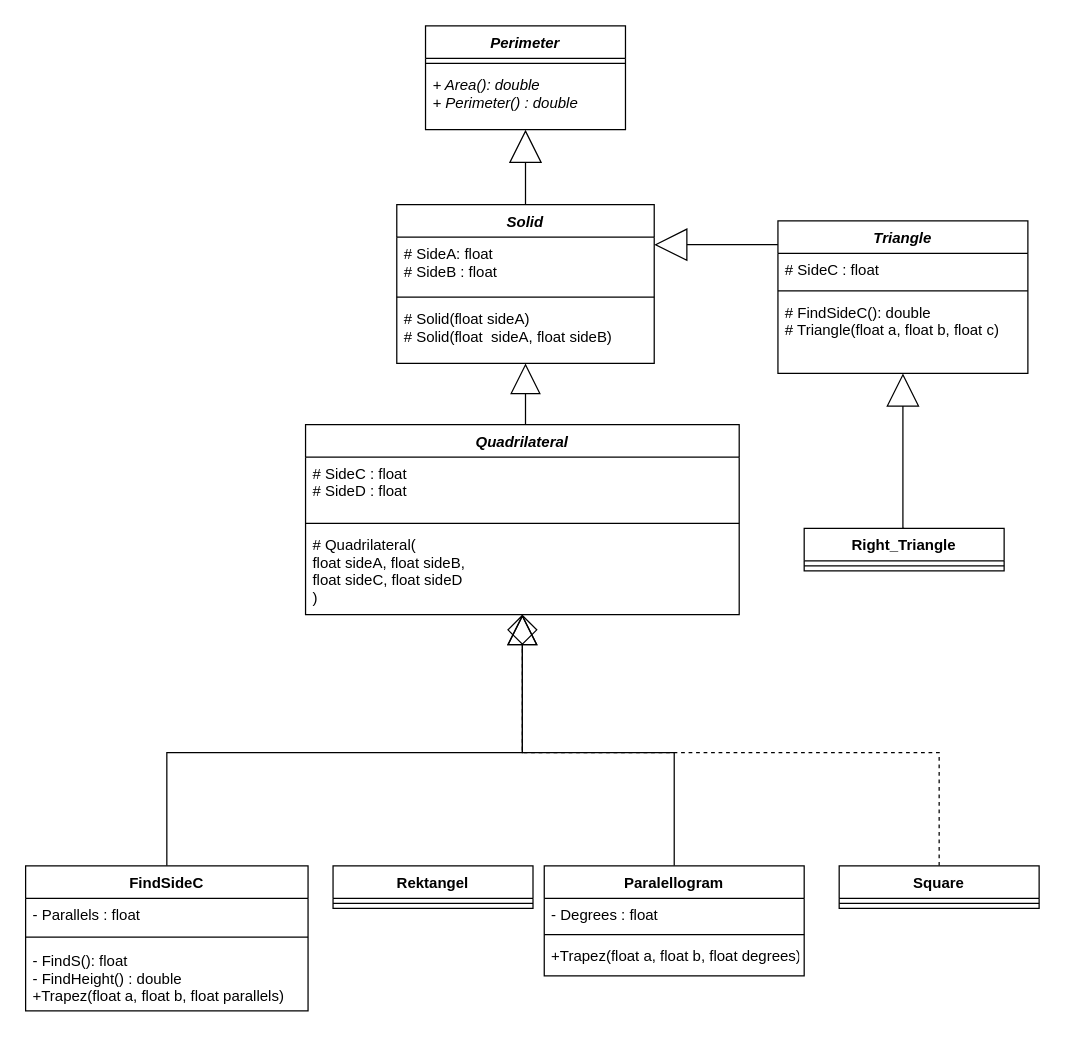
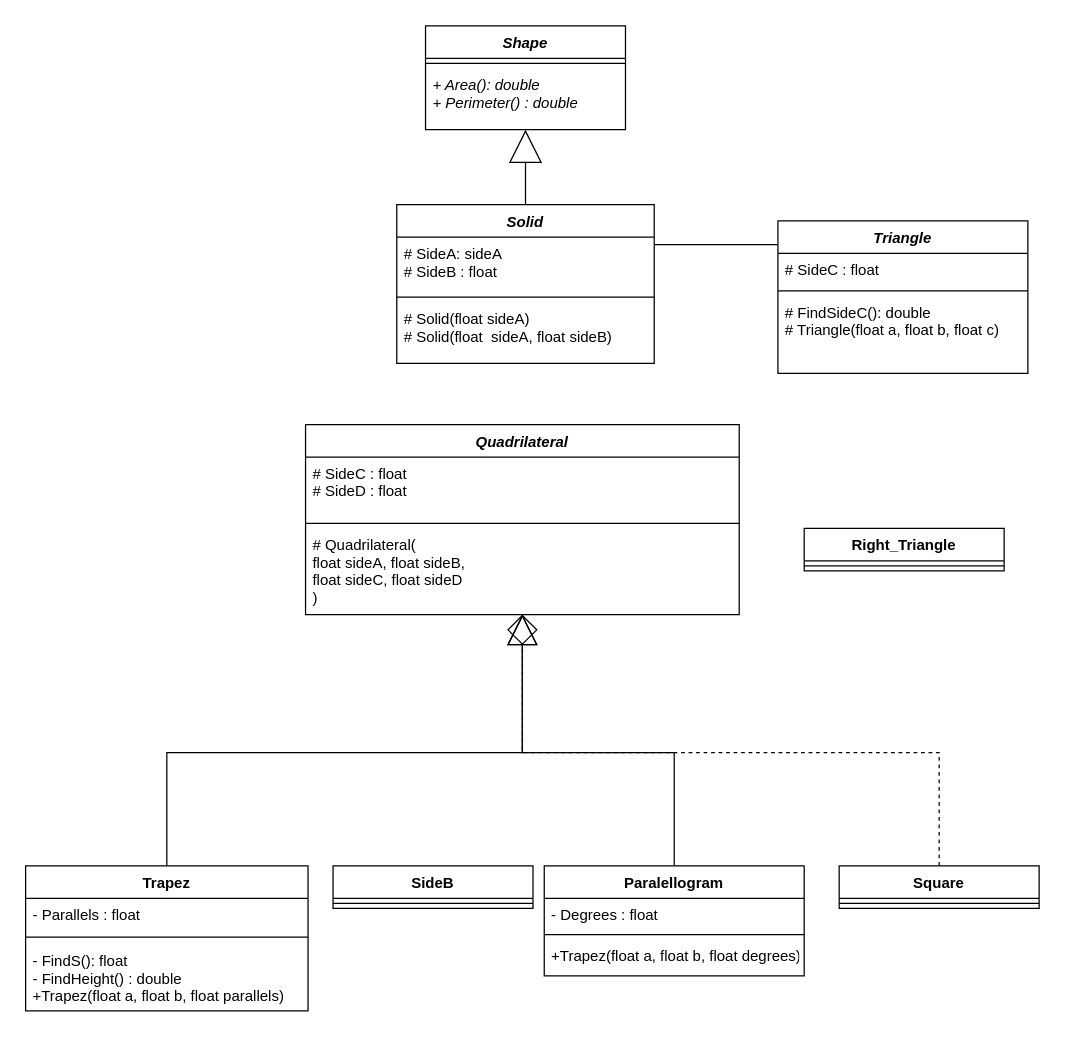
- <mxCell id="2" value="Perimeter" style="swimlane;fontStyle=3;align=center;verticalAlign=top;childLayout=stackLayout;horizontal=1;startSize=26;horizontalStack=0;resizeParent=1;resizeParentMax=0;resizeLast=0;collapsible=1;marginBottom=0;" vertex="1" parent="1"><mxGeometry x="340" width="160" height="83" as="geometry" y="20" /></mxCell>
+ <mxCell id="2" value="Shape" style="swimlane;fontStyle=3;align=center;verticalAlign=top;childLayout=stackLayout;horizontal=1;startSize=26;horizontalStack=0;resizeParent=1;resizeParentMax=0;resizeLast=0;collapsible=1;marginBottom=0;" vertex="1" parent="1"><mxGeometry x="340" width="160" height="83" as="geometry" y="20" /></mxCell>
- <mxCell id="9" style="edgeStyle=orthogonalEdgeStyle;rounded=0;orthogonalLoop=1;jettySize=auto;html=1;endArrow=block;endFill=0;startSize=14;endSize=24;" edge="1" parent="1" source="10" target="5"><mxGeometry relative="1" as="geometry"><Array as="points"><mxPoint x="618" y="195" /><mxPoint x="618" y="195" /></Array></mxGeometry></mxCell>
+ <mxCell id="9" style="edgeStyle=orthogonalEdgeStyle;rounded=0;orthogonalLoop=1;jettySize=auto;html=1;endArrow=none;endFill=0;startSize=14;endSize=24;" edge="1" parent="1" source="10" target="5"><mxGeometry relative="1" as="geometry"><Array as="points"><mxPoint x="618" y="195" /><mxPoint x="618" y="195" /></Array></mxGeometry></mxCell>
- <mxCell id="6" value="# SideA: float&#10;# SideB : float" style="text;strokeColor=none;fillColor=none;align=left;verticalAlign=top;spacingLeft=4;spacingRight=4;overflow=hidden;rotatable=0;points=[[0,0.5],[1,0.5]];portConstraint=eastwest;" vertex="1" parent="5"><mxGeometry y="26" width="206" height="44" as="geometry" /></mxCell>
+ <mxCell id="6" value="# SideA: sideA&#10;# SideB : float" style="text;strokeColor=none;fillColor=none;align=left;verticalAlign=top;spacingLeft=4;spacingRight=4;overflow=hidden;rotatable=0;points=[[0,0.5],[1,0.5]];portConstraint=eastwest;" vertex="1" parent="5"><mxGeometry y="26" width="206" height="44" as="geometry" /></mxCell>
- <mxCell id="27" style="edgeStyle=orthogonalEdgeStyle;rounded=0;orthogonalLoop=1;jettySize=auto;html=1;exitX=0.5;exitY=0;exitDx=0;exitDy=0;startSize=14;endArrow=block;endFill=0;endSize=22;" edge="1" parent="1" source="28" target="5"><mxGeometry relative="1" as="geometry"><Array as="points"><mxPoint x="420" y="339" /></Array></mxGeometry></mxCell>
- <mxCell id="35" style="edgeStyle=orthogonalEdgeStyle;rounded=0;orthogonalLoop=1;jettySize=auto;html=1;exitX=0.5;exitY=0;exitDx=0;exitDy=0;startSize=14;endArrow=block;endFill=0;endSize=24;" edge="1" parent="1" source="36" target="10"><mxGeometry relative="1" as="geometry"><Array as="points"><mxPoint x="722" y="422" /></Array></mxGeometry></mxCell>
- <mxCell id="15" value="FindSideC" style="swimlane;fontStyle=1;align=center;verticalAlign=top;childLayout=stackLayout;horizontal=1;startSize=26;horizontalStack=0;resizeParent=1;resizeParentMax=0;resizeLast=0;collapsible=1;marginBottom=0;" vertex="1" parent="1"><mxGeometry x="20" y="692" width="226" height="116" as="geometry" /></mxCell>
+ <mxCell id="15" value="Trapez" style="swimlane;fontStyle=1;align=center;verticalAlign=top;childLayout=stackLayout;horizontal=1;startSize=26;horizontalStack=0;resizeParent=1;resizeParentMax=0;resizeLast=0;collapsible=1;marginBottom=0;" vertex="1" parent="1"><mxGeometry x="20" y="692" width="226" height="116" as="geometry" /></mxCell>
- <mxCell id="32" value="Rektangel" style="swimlane;fontStyle=1;align=center;verticalAlign=top;childLayout=stackLayout;horizontal=1;startSize=26;horizontalStack=0;resizeParent=1;resizeParentMax=0;resizeLast=0;collapsible=1;marginBottom=0;" vertex="1" parent="1"><mxGeometry x="266" y="692" width="160" height="34" as="geometry" /></mxCell>
+ <mxCell id="32" value="SideB" style="swimlane;fontStyle=1;align=center;verticalAlign=top;childLayout=stackLayout;horizontal=1;startSize=26;horizontalStack=0;resizeParent=1;resizeParentMax=0;resizeLast=0;collapsible=1;marginBottom=0;" vertex="1" parent="1"><mxGeometry x="266" y="692" width="160" height="34" as="geometry" /></mxCell>
